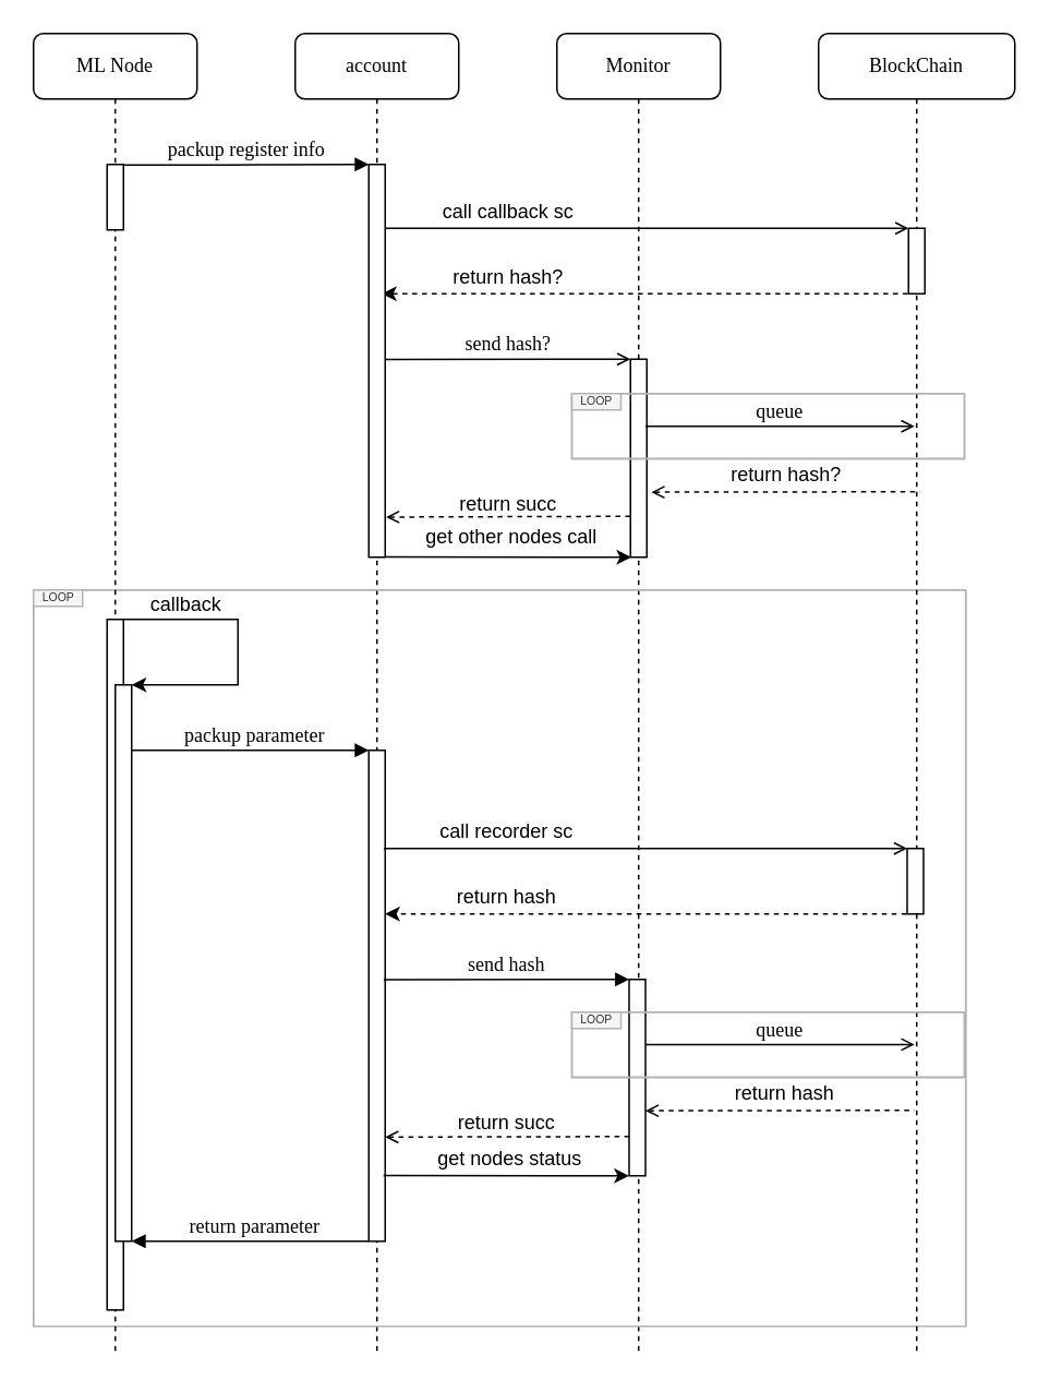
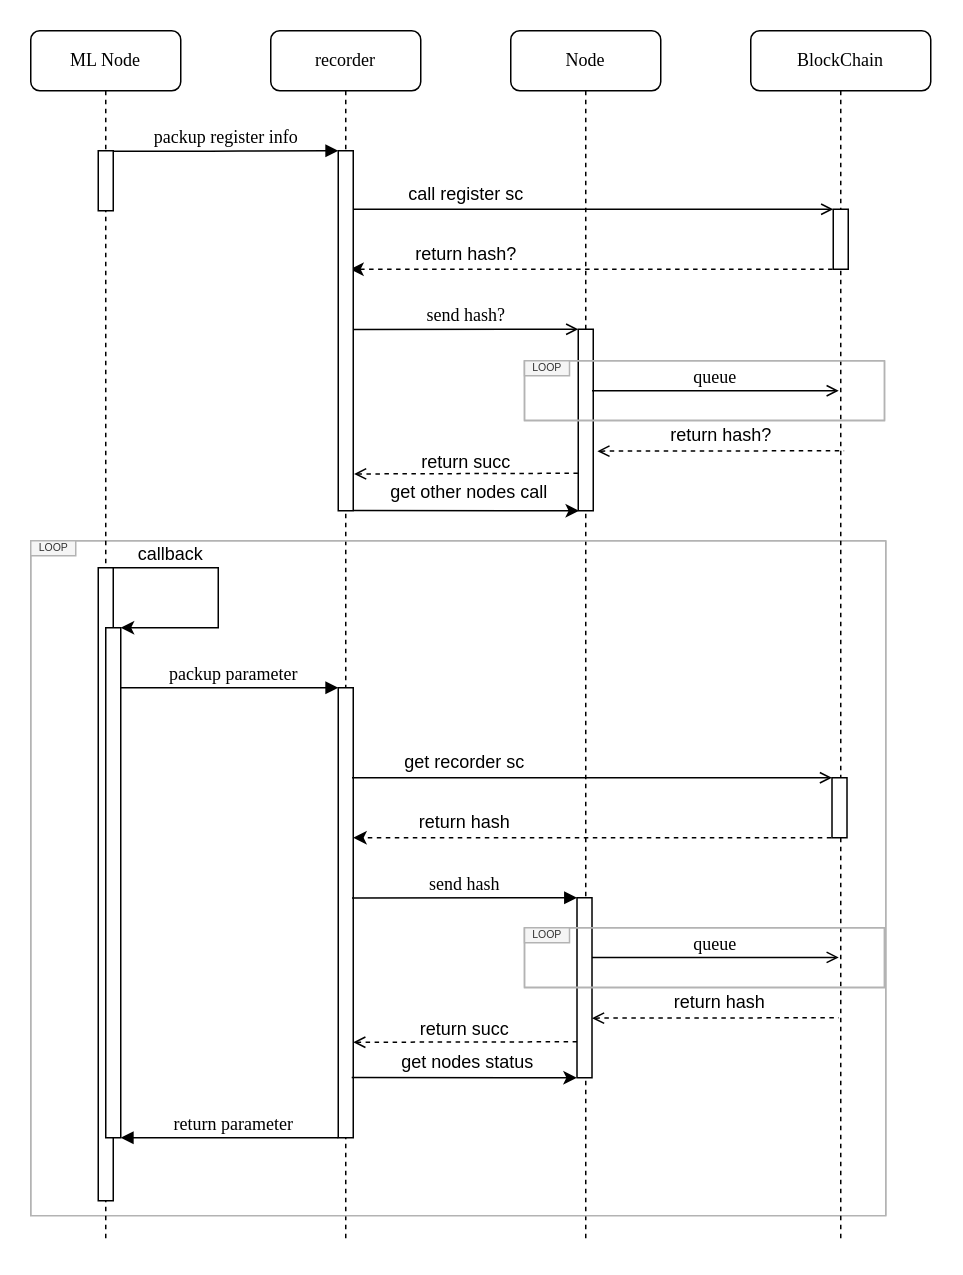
- <mxCell id="6" value="account" style="shape=umlLifeline;perimeter=lifelinePerimeter;whiteSpace=wrap;html=1;container=1;collapsible=0;recursiveResize=0;outlineConnect=0;rounded=1;shadow=0;comic=0;labelBackgroundColor=none;strokeWidth=1;fontFamily=Verdana;fontSize=12;align=center;" parent="1" vertex="1"><mxGeometry x="180" y="20" width="100" height="808" as="geometry" /></mxCell>
+ <mxCell id="6" value="recorder" style="shape=umlLifeline;perimeter=lifelinePerimeter;whiteSpace=wrap;html=1;container=1;collapsible=0;recursiveResize=0;outlineConnect=0;rounded=1;shadow=0;comic=0;labelBackgroundColor=none;strokeWidth=1;fontFamily=Verdana;fontSize=12;align=center;" parent="1" vertex="1"><mxGeometry x="180" y="20" width="100" height="808" as="geometry" /></mxCell>
- <mxCell id="2" value="Monitor" style="shape=umlLifeline;perimeter=lifelinePerimeter;whiteSpace=wrap;html=1;container=1;collapsible=0;recursiveResize=0;outlineConnect=0;rounded=1;shadow=0;comic=0;labelBackgroundColor=none;strokeWidth=1;fontFamily=Verdana;fontSize=12;align=center;" parent="1" vertex="1"><mxGeometry x="340" y="20" width="100" height="808" as="geometry" /></mxCell>
+ <mxCell id="2" value="Node" style="shape=umlLifeline;perimeter=lifelinePerimeter;whiteSpace=wrap;html=1;container=1;collapsible=0;recursiveResize=0;outlineConnect=0;rounded=1;shadow=0;comic=0;labelBackgroundColor=none;strokeWidth=1;fontFamily=Verdana;fontSize=12;align=center;" parent="1" vertex="1"><mxGeometry x="340" y="20" width="100" height="808" as="geometry" /></mxCell>
- <mxCell id="42" value="call callback sc" style="text;html=1;align=center;verticalAlign=middle;resizable=0;points=[];autosize=1;strokeColor=none;fillColor=none;" parent="1" vertex="1"><mxGeometry x="265" y="119" width="90" height="20" as="geometry" /></mxCell>
+ <mxCell id="42" value="call register sc" style="text;html=1;align=center;verticalAlign=middle;resizable=0;points=[];autosize=1;strokeColor=none;fillColor=none;" parent="1" vertex="1"><mxGeometry x="265" y="119" width="90" height="20" as="geometry" /></mxCell>
- <mxCell id="21" value="call recorder sc" style="text;html=1;align=center;verticalAlign=middle;resizable=0;points=[];autosize=1;strokeColor=none;fillColor=none;" parent="17" vertex="1"><mxGeometry x="-240.83" y="478" width="100" height="20" as="geometry" /></mxCell>
+ <mxCell id="21" value="get recorder sc" style="text;html=1;align=center;verticalAlign=middle;resizable=0;points=[];autosize=1;strokeColor=none;fillColor=none;" parent="17" vertex="1"><mxGeometry x="-240.83" y="478" width="100" height="20" as="geometry" /></mxCell>
